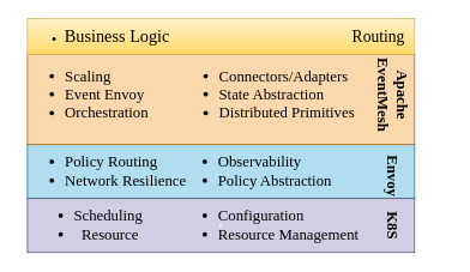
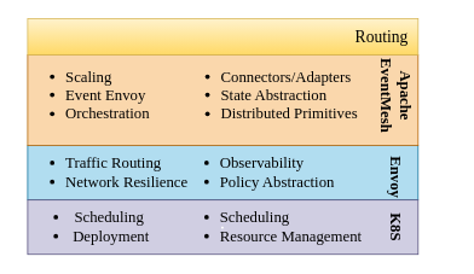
- <mxCell id="12" value="&lt;ul&gt;&lt;li&gt;&lt;font face=&quot;Times New Roman&quot; style=&quot;font-size: 19px&quot;&gt;Business Logic&lt;/font&gt;&lt;/li&gt;&lt;/ul&gt;" style="text;html=1;strokeColor=none;fillColor=none;align=center;verticalAlign=middle;whiteSpace=wrap;rounded=0;" vertex="1" parent="1"><mxGeometry x="30" y="25" width="160" height="30" as="geometry" /></mxCell>
- <mxCell id="9" value="&lt;ul style=&quot;font-size: 17px&quot;&gt;&lt;li&gt;&lt;font face=&quot;Times New Roman&quot;&gt;Policy Routing&lt;/font&gt;&lt;/li&gt;&lt;li&gt;&lt;font face=&quot;Times New Roman&quot;&gt;Network Resilience&amp;nbsp;&lt;/font&gt;&lt;/li&gt;&lt;/ul&gt;" style="text;html=1;strokeColor=none;fillColor=none;align=left;verticalAlign=middle;whiteSpace=wrap;rounded=0;" vertex="1" parent="1"><mxGeometry x="30" y="175" width="210" height="30" as="geometry" /></mxCell>
+ <mxCell id="9" value="&lt;ul style=&quot;font-size: 17px&quot;&gt;&lt;li&gt;&lt;font face=&quot;Times New Roman&quot;&gt;Traffic Routing&lt;/font&gt;&lt;/li&gt;&lt;li&gt;&lt;font face=&quot;Times New Roman&quot;&gt;Network Resilience&amp;nbsp;&lt;/font&gt;&lt;/li&gt;&lt;/ul&gt;" style="text;html=1;strokeColor=none;fillColor=none;align=left;verticalAlign=middle;whiteSpace=wrap;rounded=0;" vertex="1" parent="1"><mxGeometry x="30" y="175" width="210" height="30" as="geometry" /></mxCell>
- <mxCell id="6" value="&lt;ul style=&quot;font-size: 17px&quot;&gt;&lt;li&gt;&lt;font face=&quot;Times New Roman&quot;&gt;Scheduling&lt;/font&gt;&lt;/li&gt;&lt;li&gt;&lt;font face=&quot;Times New Roman&quot;&gt;&amp;nbsp;Resource&lt;/font&gt;&lt;/li&gt;&lt;/ul&gt;" style="text;html=1;strokeColor=none;fillColor=none;align=center;verticalAlign=middle;whiteSpace=wrap;rounded=0;" vertex="1" parent="1"><mxGeometry x="20" y="235" width="160" height="30" as="geometry" /></mxCell>
+ <mxCell id="6" value="&lt;ul style=&quot;font-size: 17px&quot;&gt;&lt;li&gt;&lt;font face=&quot;Times New Roman&quot;&gt;Scheduling&lt;/font&gt;&lt;/li&gt;&lt;li&gt;&lt;font face=&quot;Times New Roman&quot;&gt;&amp;nbsp;Deployment&lt;/font&gt;&lt;/li&gt;&lt;/ul&gt;" style="text;html=1;strokeColor=none;fillColor=none;align=center;verticalAlign=middle;whiteSpace=wrap;rounded=0;" vertex="1" parent="1"><mxGeometry x="20" y="235" width="160" height="30" as="geometry" /></mxCell>
- <mxCell id="8" value="&lt;ul style=&quot;font-size: 17px&quot;&gt;&lt;li&gt;&lt;font face=&quot;Times New Roman&quot;&gt;Configuration&lt;/font&gt;&lt;/li&gt;&lt;li&gt;&lt;font face=&quot;Times New Roman&quot;&gt;Resource Management&lt;/font&gt;&lt;/li&gt;&lt;/ul&gt;" style="text;html=1;strokeColor=none;fillColor=none;align=left;verticalAlign=middle;whiteSpace=wrap;rounded=0;" vertex="1" parent="1"><mxGeometry x="200" y="235" width="211" height="30" as="geometry" /></mxCell>
+ <mxCell id="8" value="&lt;ul style=&quot;font-size: 17px&quot;&gt;&lt;li&gt;&lt;font face=&quot;Times New Roman&quot;&gt;Scheduling&lt;/font&gt;&lt;/li&gt;&lt;li&gt;&lt;font face=&quot;Times New Roman&quot;&gt;Resource Management&lt;/font&gt;&lt;/li&gt;&lt;/ul&gt;" style="text;html=1;strokeColor=none;fillColor=none;align=left;verticalAlign=middle;whiteSpace=wrap;rounded=0;" vertex="1" parent="1"><mxGeometry x="200" y="235" width="211" height="30" as="geometry" /></mxCell>
